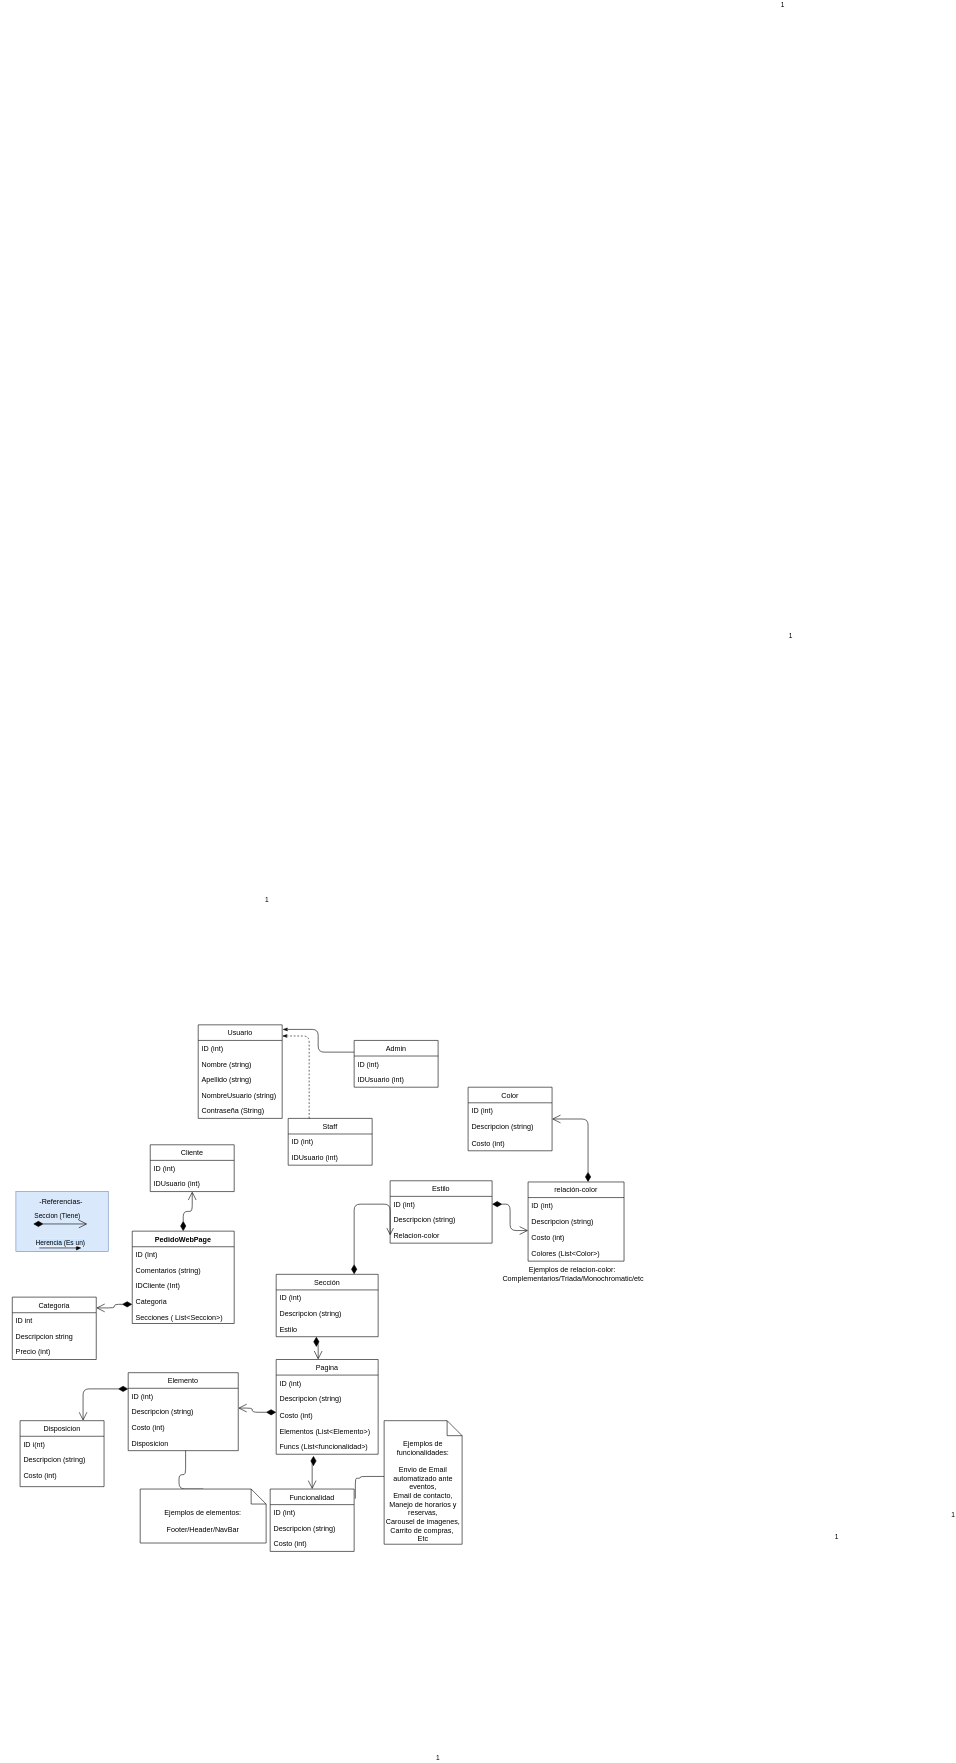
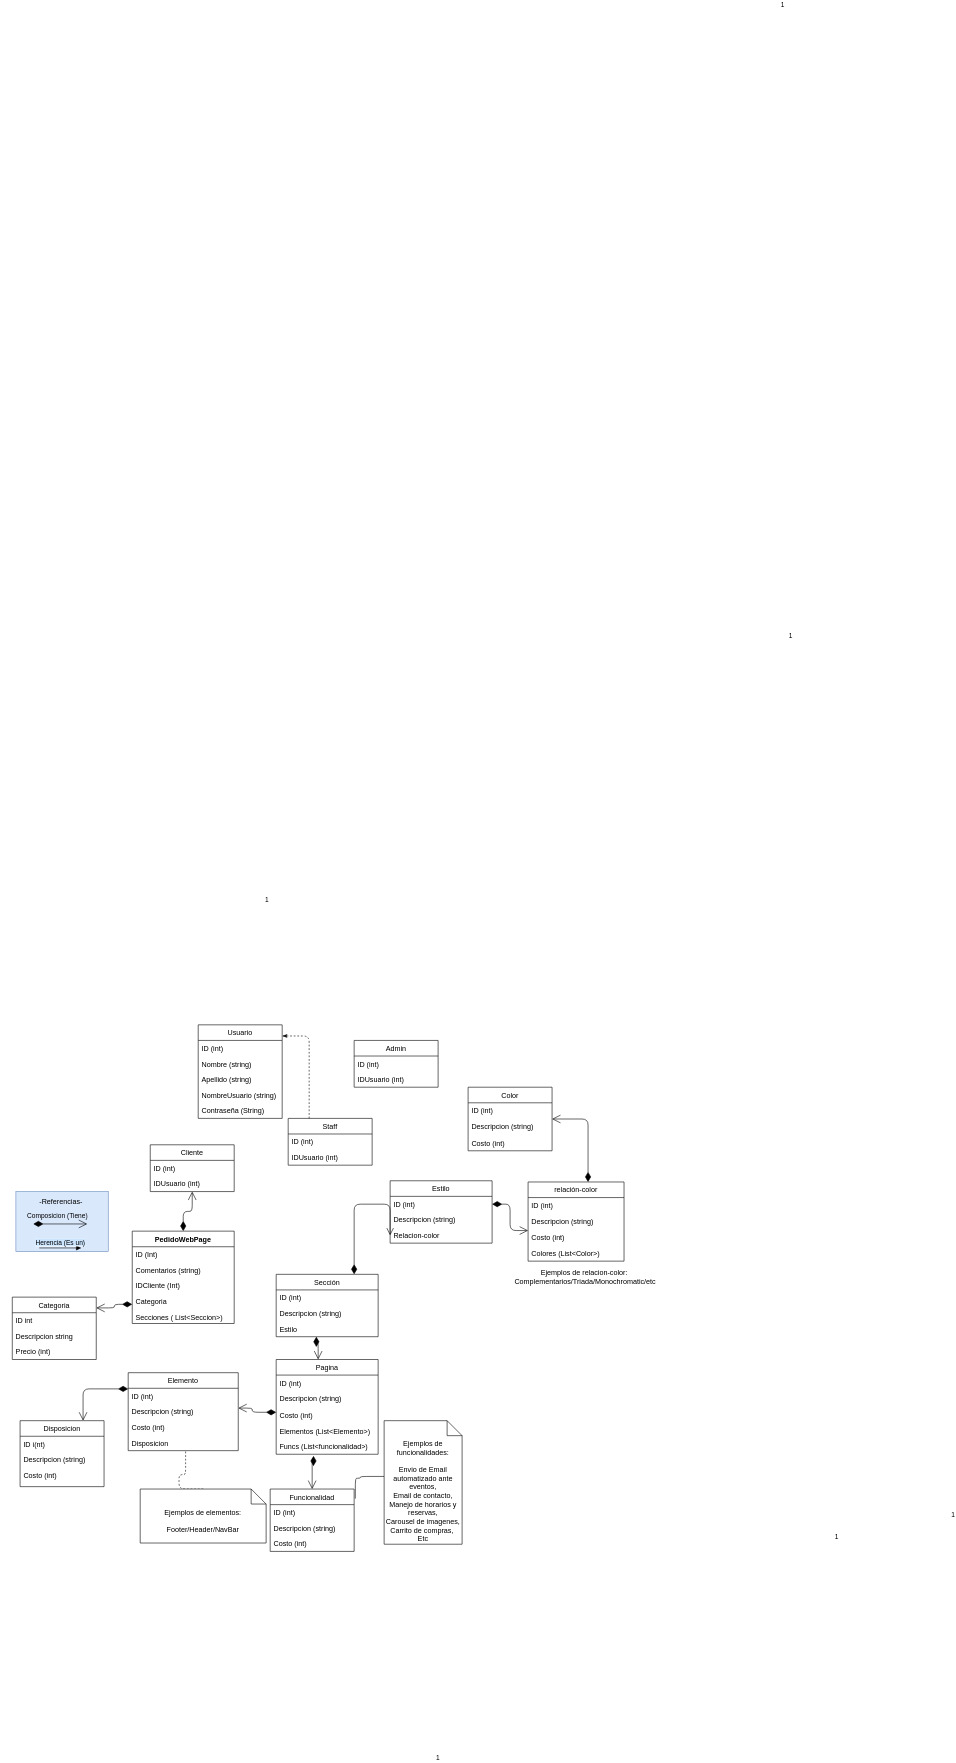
- <mxCell id="34" style="edgeStyle=orthogonalEdgeStyle;rounded=1;orthogonalLoop=1;jettySize=auto;html=1;startArrow=none;startFill=0;startSize=14;endArrow=classicThin;endFill=1;endSize=6;entryX=1.006;entryY=0.049;entryDx=0;entryDy=0;entryPerimeter=0;exitX=0;exitY=0.25;exitDx=0;exitDy=0;" parent="1" source="44" target="38" edge="1"><mxGeometry relative="1" as="geometry"><mxPoint x="534" y="30" as="targetPoint" /><mxPoint x="593" y="90" as="sourcePoint" /></mxGeometry></mxCell>
- <mxCell id="30" value="&lt;p style=&quot;line-height: 0% ; font-size: 11px&quot;&gt;Seccion (Tiene)&lt;/p&gt;" style="text;html=1;resizable=0;autosize=1;align=center;verticalAlign=middle;points=[];fillColor=none;strokeColor=none;rounded=0;" parent="1" vertex="1"><mxGeometry x="35" y="322" width="120" height="30" as="geometry" /></mxCell>
+ <mxCell id="30" value="&lt;p style=&quot;line-height: 0% ; font-size: 11px&quot;&gt;Composicion (Tiene)&lt;/p&gt;" style="text;html=1;resizable=0;autosize=1;align=center;verticalAlign=middle;points=[];fillColor=none;strokeColor=none;rounded=0;" parent="1" vertex="1"><mxGeometry x="35" y="322" width="120" height="30" as="geometry" /></mxCell>
- <mxCell id="3" value="Ejemplos de relacion-color:&amp;nbsp;&lt;br&gt;Complementarios/Triada/Monochromatic/etc" style="text;html=1;resizable=0;autosize=1;align=center;verticalAlign=middle;points=[];fillColor=none;strokeColor=none;rounded=0;" parent="1" vertex="1"><mxGeometry x="830" y="421" width="250" height="30" as="geometry" /></mxCell>
+ <mxCell id="3" value="Ejemplos de relacion-color:&amp;nbsp;&lt;br&gt;Complementarios/Triada/Monochromatic/etc" style="text;html=1;resizable=0;autosize=1;align=center;verticalAlign=middle;points=[];fillColor=none;strokeColor=none;rounded=0;" parent="1" vertex="1"><mxGeometry x="850" y="426" width="250" height="30" as="geometry" /></mxCell>
- <mxCell id="22" style="edgeStyle=orthogonalEdgeStyle;rounded=1;orthogonalLoop=1;jettySize=auto;html=1;exitX=0.5;exitY=0;exitDx=0;exitDy=0;startArrow=none;startFill=0;startSize=14;endArrow=none;endFill=0;endSize=6;" parent="1" source="23" target="79" edge="1"><mxGeometry relative="1" as="geometry"><mxPoint x="622.25" y="942" as="targetPoint" /><Array as="points"><mxPoint x="298" y="770" /><mxPoint x="309" y="770" /></Array></mxGeometry></mxCell>
+ <mxCell id="22" style="edgeStyle=orthogonalEdgeStyle;rounded=1;orthogonalLoop=1;jettySize=auto;html=1;exitX=0.5;exitY=0;exitDx=0;exitDy=0;startArrow=none;startFill=0;startSize=14;endArrow=none;endFill=0;endSize=6;dashed=1;" parent="1" source="23" target="79" edge="1"><mxGeometry relative="1" as="geometry"><mxPoint x="622.25" y="942" as="targetPoint" /><Array as="points"><mxPoint x="298" y="770" /><mxPoint x="309" y="770" /></Array></mxGeometry></mxCell>
